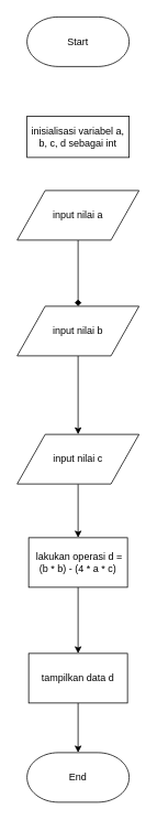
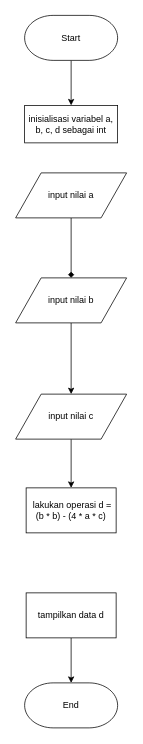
+ <mxCell id="2" value="" style="edgeStyle=orthogonalEdgeStyle;rounded=0;orthogonalLoop=1;jettySize=auto;html=1;" parent="1" source="3" target="4" edge="1"><mxGeometry relative="1" as="geometry" /></mxCell>
- <mxCell id="11" value="" style="edgeStyle=orthogonalEdgeStyle;rounded=0;orthogonalLoop=1;jettySize=auto;html=1;" parent="1" source="12" target="14" edge="1"><mxGeometry relative="1" as="geometry" /></mxCell>
